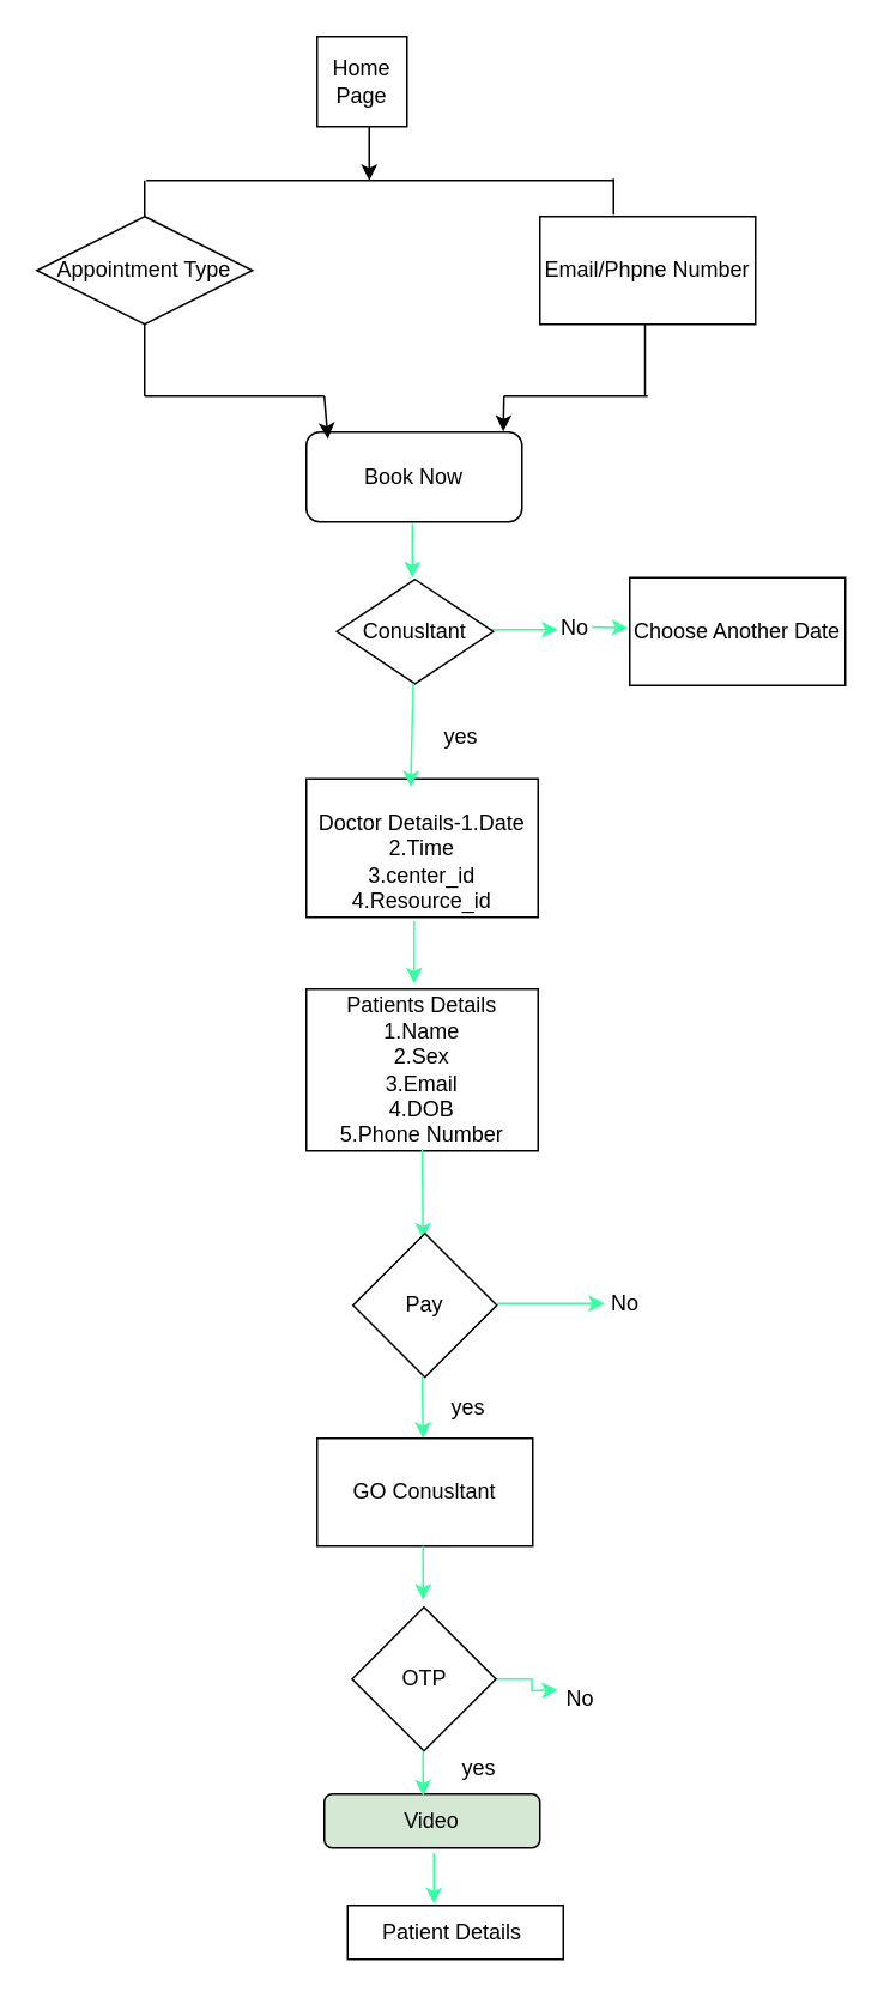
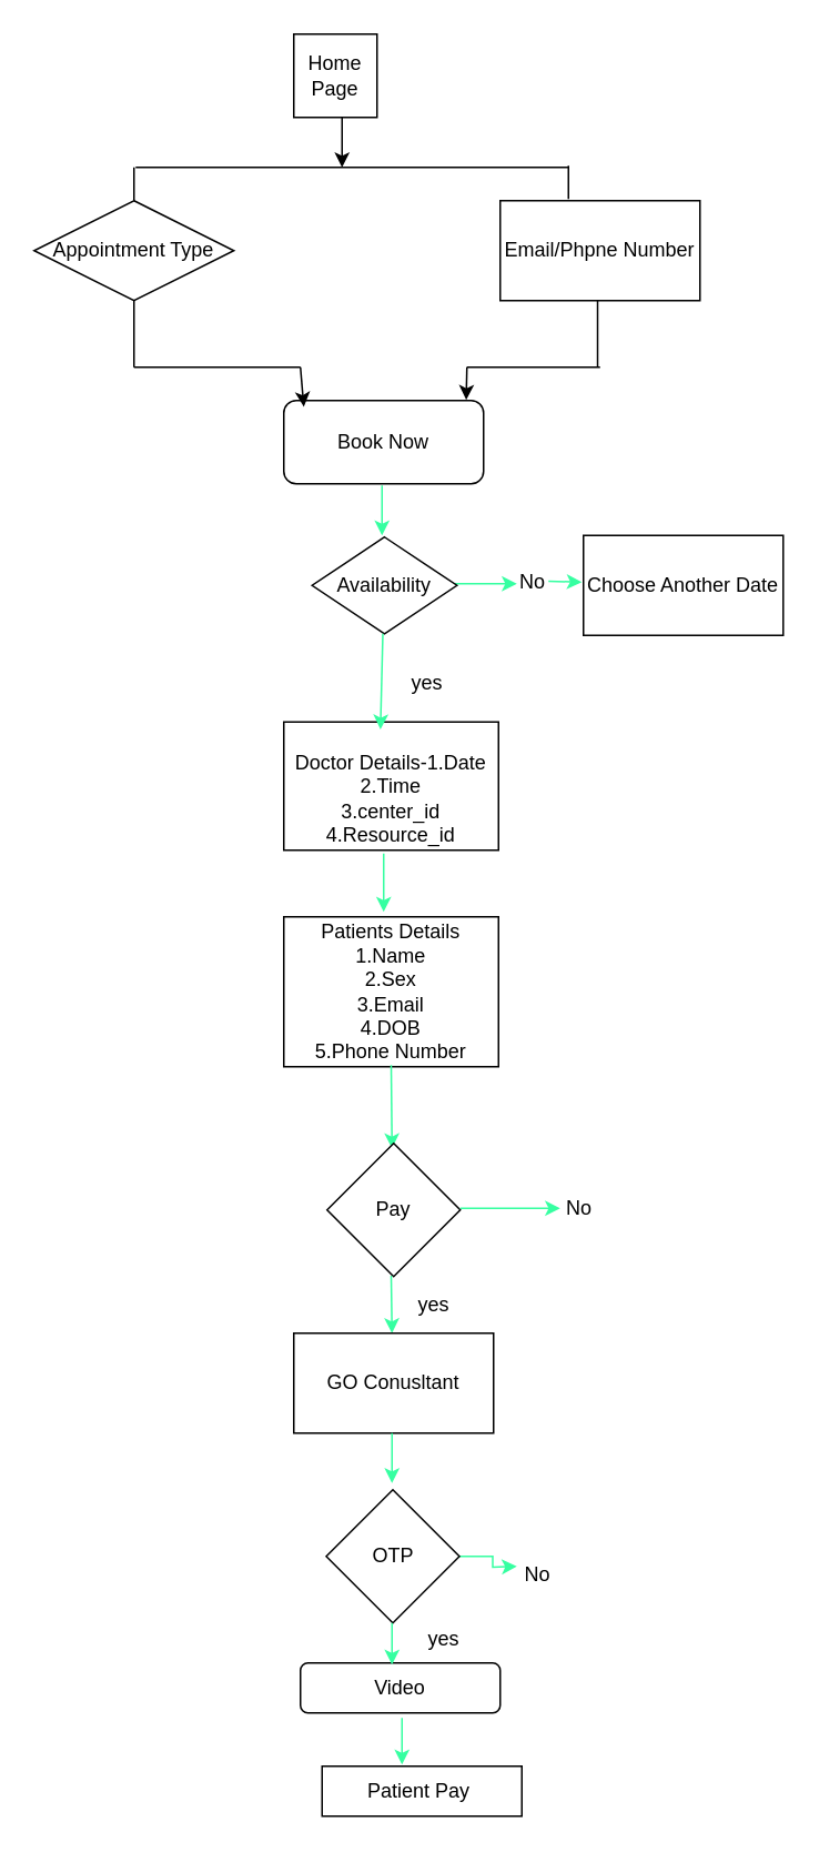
- <mxCell id="19" value="Conusltant" style="rhombus;whiteSpace=wrap;html=1;" parent="1" vertex="1"><mxGeometry x="187" y="322" width="87" height="58" as="geometry" /></mxCell>
+ <mxCell id="19" value="Availability" style="rhombus;whiteSpace=wrap;html=1;" parent="1" vertex="1"><mxGeometry x="187" y="322" width="87" height="58" as="geometry" /></mxCell>
- <mxCell id="39" value="Video" style="rounded=1;whiteSpace=wrap;html=1;fillColor=#d5e8d4;" parent="1" vertex="1"><mxGeometry x="180" y="998" width="120" height="30" as="geometry" /></mxCell>
+ <mxCell id="39" value="Video" style="rounded=1;whiteSpace=wrap;html=1;" parent="1" vertex="1"><mxGeometry x="180" y="998" width="120" height="30" as="geometry" /></mxCell>
- <mxCell id="42" value="Patient Details&amp;nbsp;" style="rounded=0;whiteSpace=wrap;html=1;" parent="1" vertex="1"><mxGeometry x="193" y="1060" width="120" height="30" as="geometry" /></mxCell>
+ <mxCell id="42" value="Patient Pay&amp;nbsp;" style="rounded=0;whiteSpace=wrap;html=1;" parent="1" vertex="1"><mxGeometry x="193" y="1060" width="120" height="30" as="geometry" /></mxCell>
